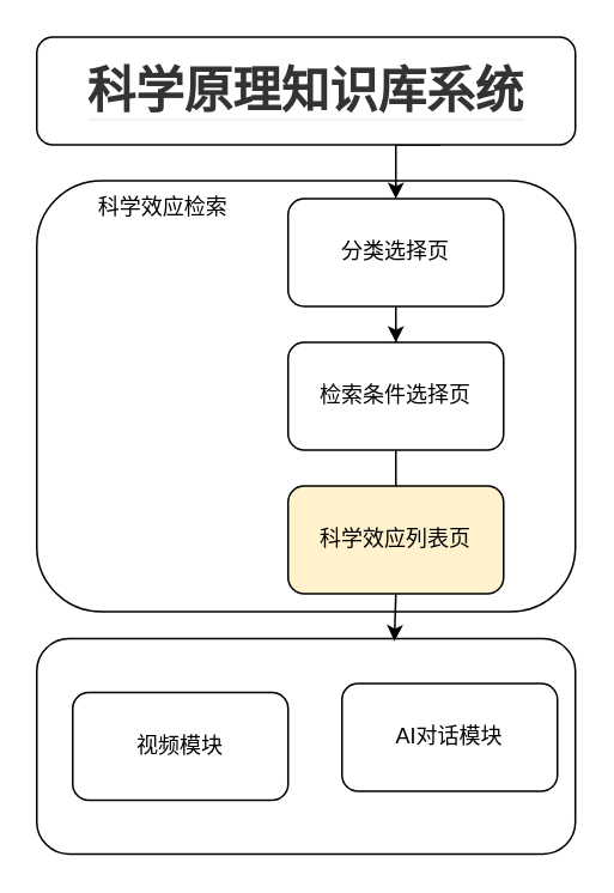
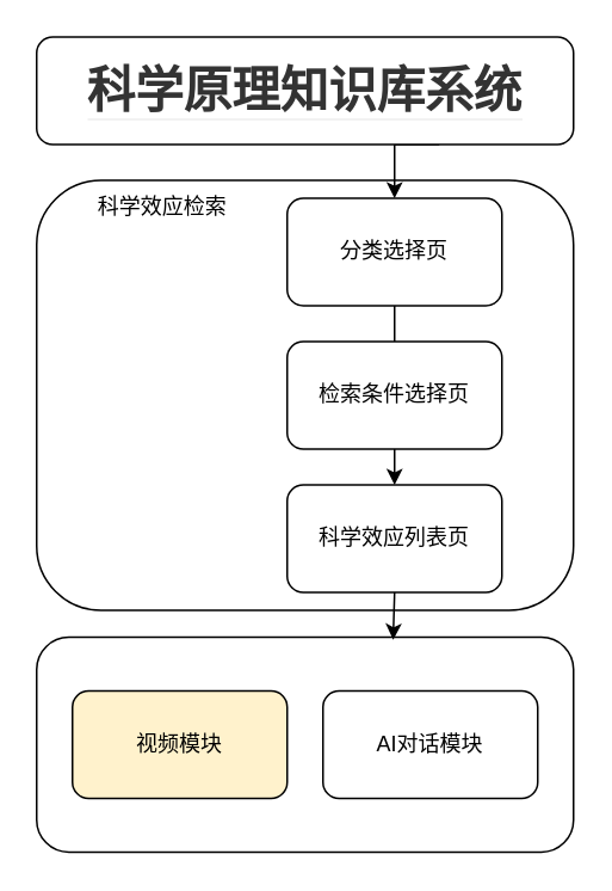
- <mxCell id="6" style="edgeStyle=orthogonalEdgeStyle;rounded=0;orthogonalLoop=1;jettySize=auto;html=1;exitX=0.5;exitY=1;exitDx=0;exitDy=0;" parent="1" source="7" target="9" edge="1"><mxGeometry relative="1" as="geometry" /></mxCell>
+ <mxCell id="6" style="edgeStyle=orthogonalEdgeStyle;rounded=0;orthogonalLoop=1;jettySize=auto;html=1;exitX=0.5;exitY=1;exitDx=0;exitDy=0;endArrow=none;" parent="1" source="7" target="9" edge="1"><mxGeometry relative="1" as="geometry" /></mxCell>
- <mxCell id="8" style="edgeStyle=orthogonalEdgeStyle;rounded=0;orthogonalLoop=1;jettySize=auto;html=1;exitX=0.5;exitY=1;exitDx=0;exitDy=0;entryX=0.5;entryY=0;entryDx=0;entryDy=0;endArrow=none;" parent="1" source="9" target="13" edge="1"><mxGeometry relative="1" as="geometry" /></mxCell>
+ <mxCell id="8" style="edgeStyle=orthogonalEdgeStyle;rounded=0;orthogonalLoop=1;jettySize=auto;html=1;exitX=0.5;exitY=1;exitDx=0;exitDy=0;entryX=0.5;entryY=0;entryDx=0;entryDy=0;" parent="1" source="9" target="13" edge="1"><mxGeometry relative="1" as="geometry" /></mxCell>
- <mxCell id="13" value="科学效应列表页" style="rounded=1;whiteSpace=wrap;html=1;fillColor=#fff2cc;" parent="1" vertex="1"><mxGeometry x="160" y="270" width="120" height="60" as="geometry" /></mxCell>
+ <mxCell id="13" value="科学效应列表页" style="rounded=1;whiteSpace=wrap;html=1;" parent="1" vertex="1"><mxGeometry x="160" y="270" width="120" height="60" as="geometry" /></mxCell>
- <mxCell id="11" value="AI对话模块" style="rounded=1;whiteSpace=wrap;html=1;" parent="1" vertex="1"><mxGeometry x="190" y="380" width="120" height="60" as="geometry" /></mxCell>
+ <mxCell id="11" value="AI对话模块" style="rounded=1;whiteSpace=wrap;html=1;" parent="1" vertex="1"><mxGeometry x="180" y="385" width="120" height="60" as="geometry" /></mxCell>
- <mxCell id="10" value="视频模块" style="rounded=1;whiteSpace=wrap;html=1;" parent="1" vertex="1"><mxGeometry x="40" y="385" width="120" height="60" as="geometry" /></mxCell>
+ <mxCell id="10" value="视频模块" style="rounded=1;whiteSpace=wrap;html=1;fillColor=#fff2cc;" parent="1" vertex="1"><mxGeometry x="40" y="385" width="120" height="60" as="geometry" /></mxCell>
